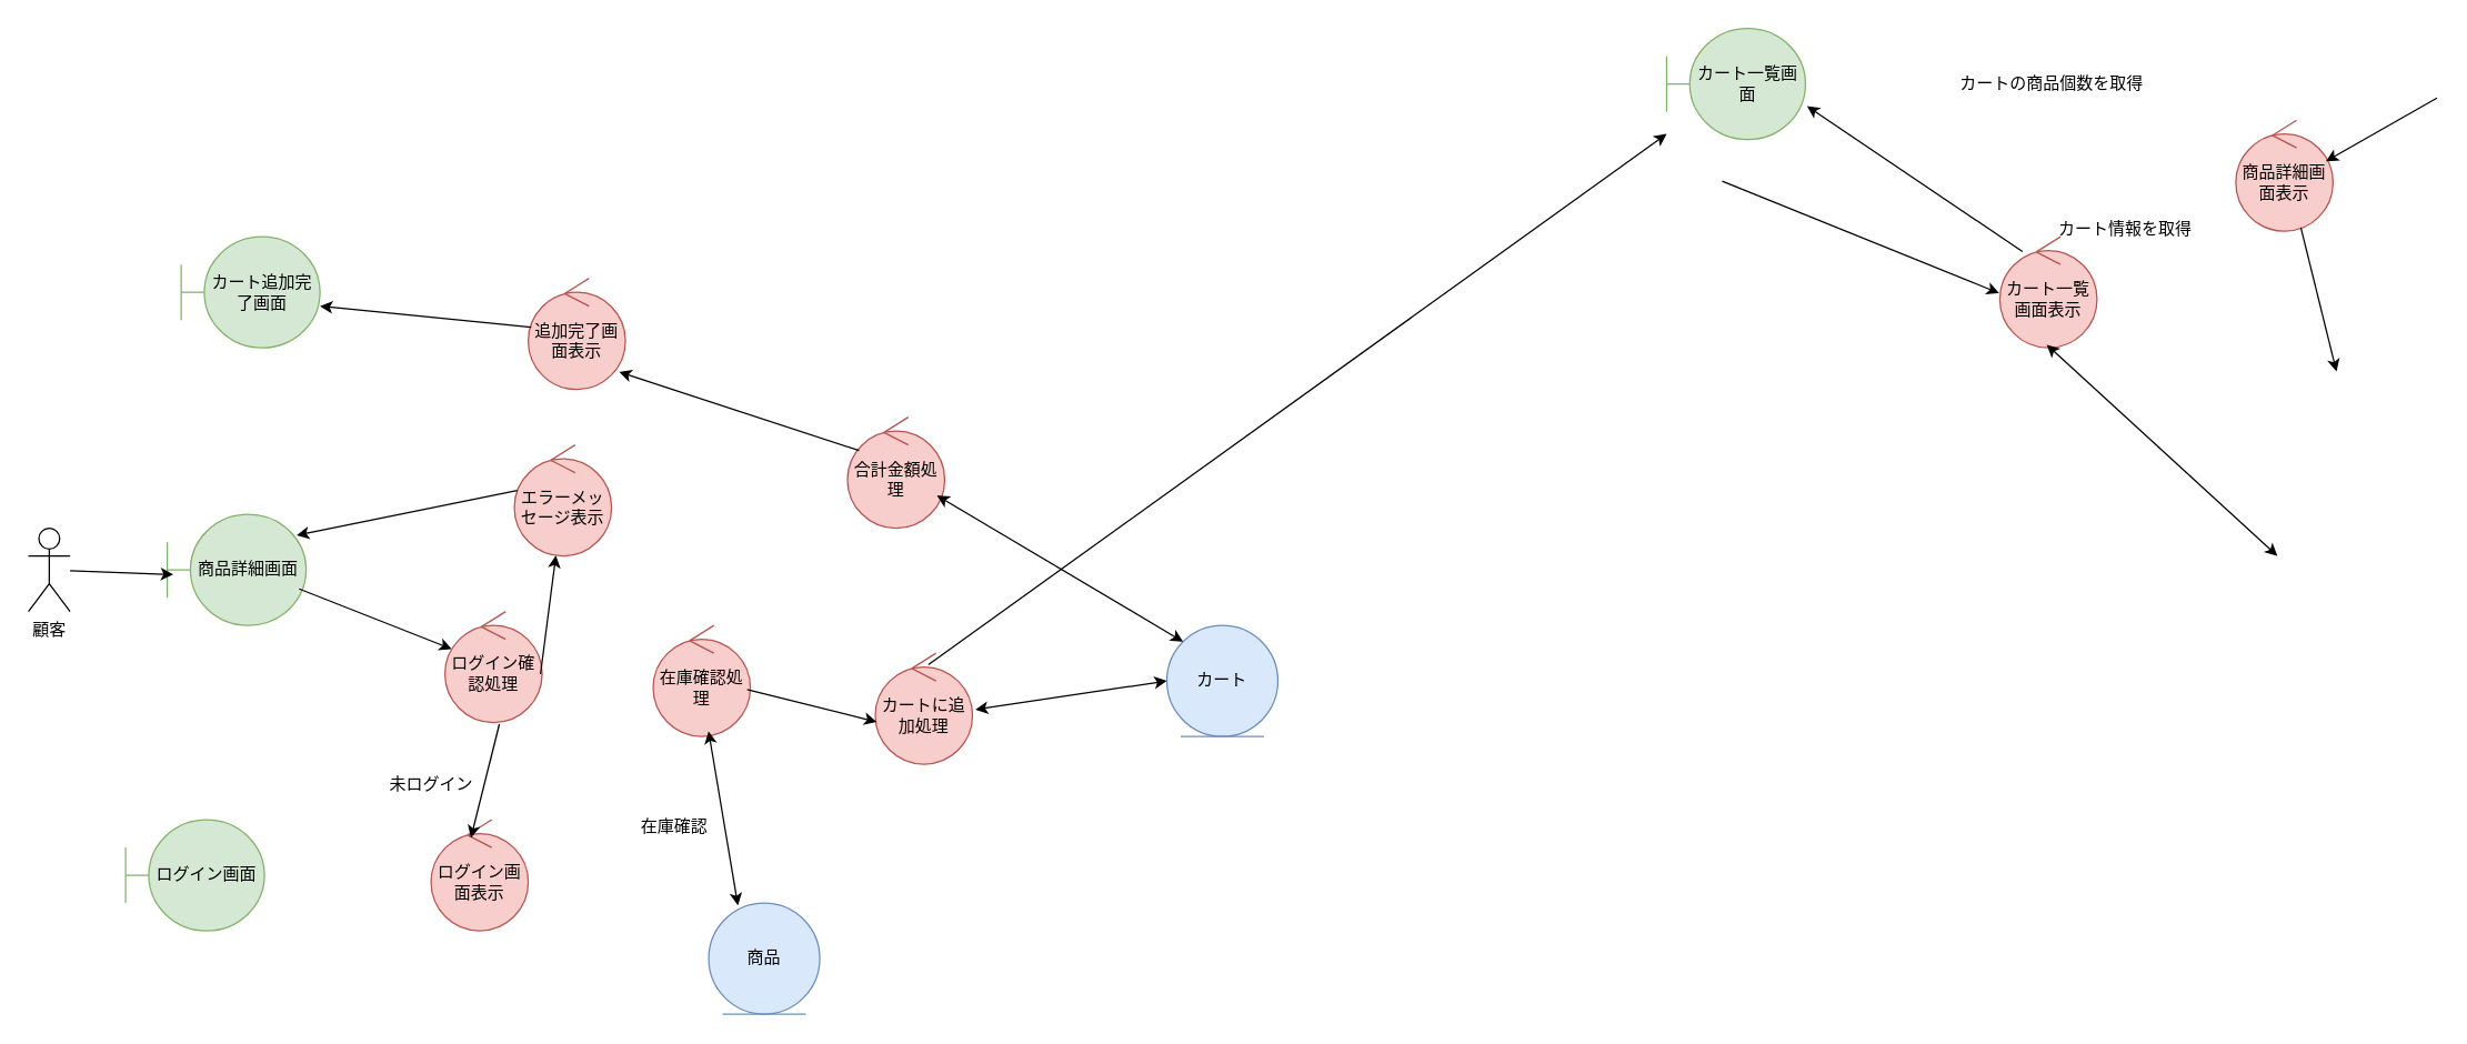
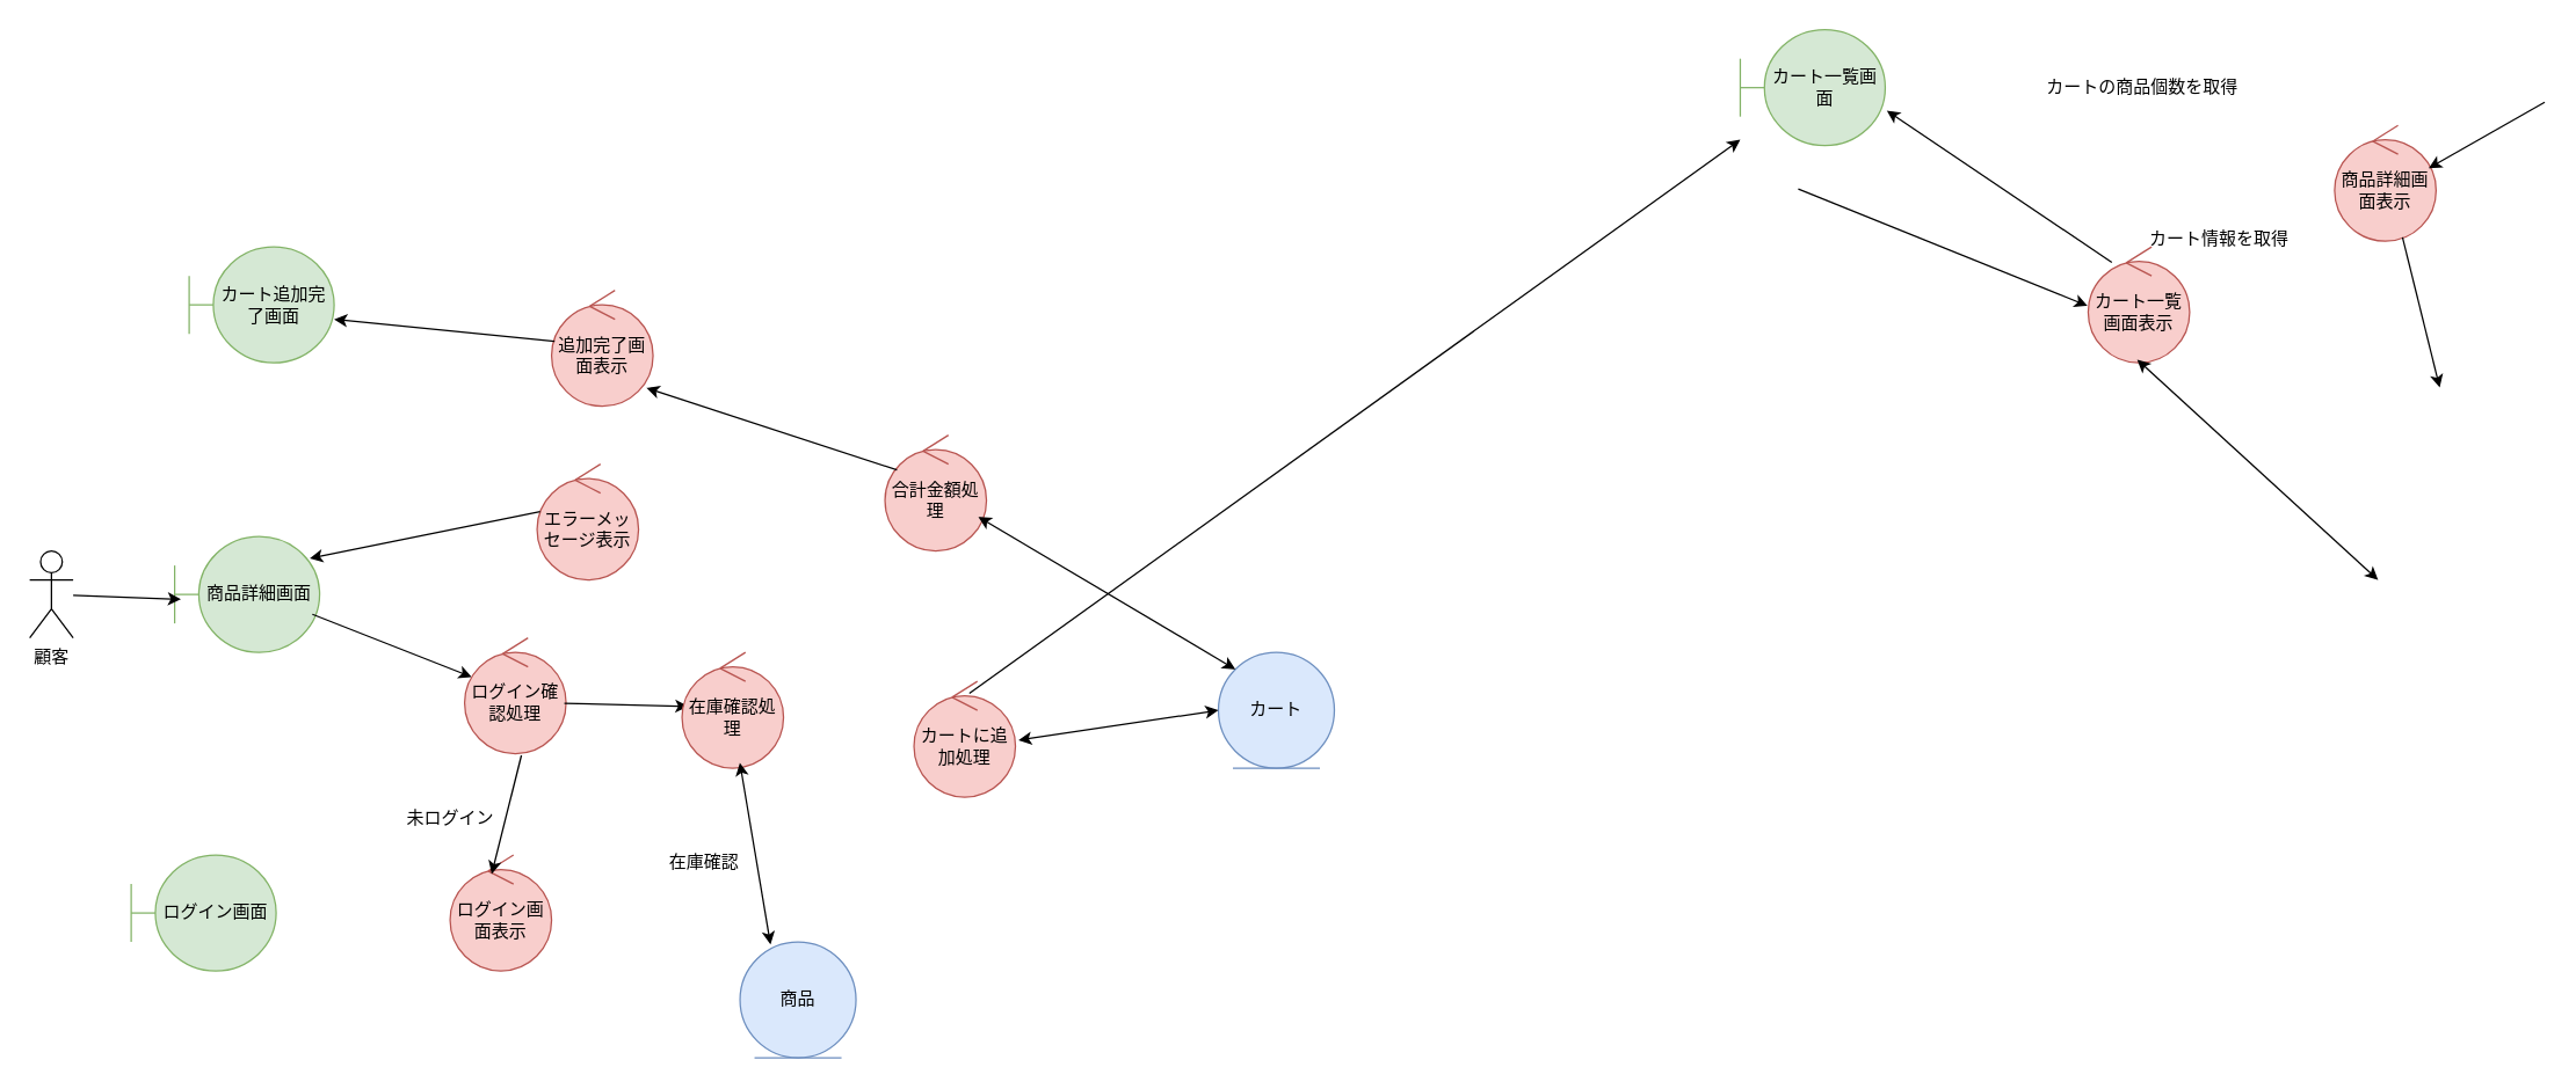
- <mxCell id="14" value="" style="endArrow=classic;html=1;rounded=0;exitX=0.983;exitY=0.564;exitDx=0;exitDy=0;exitPerimeter=0;" edge="1" parent="1" source="12" target="37"><mxGeometry width="50" height="50" relative="1" as="geometry"><mxPoint x="417" y="590" as="sourcePoint" /><mxPoint x="450" y="420" as="targetPoint" /></mxGeometry></mxCell>
+ <mxCell id="14" value="" style="endArrow=classic;html=1;rounded=0;exitX=0.983;exitY=0.564;exitDx=0;exitDy=0;exitPerimeter=0;entryX=0.062;entryY=0.467;entryDx=0;entryDy=0;entryPerimeter=0;" edge="1" parent="1" source="12" target="33"><mxGeometry width="50" height="50" relative="1" as="geometry"><mxPoint x="417" y="590" as="sourcePoint" /><mxPoint x="450" y="420" as="targetPoint" /></mxGeometry></mxCell>
- <mxCell id="34" value="" style="endArrow=classic;html=1;rounded=0;exitX=0.967;exitY=0.578;exitDx=0;exitDy=0;exitPerimeter=0;entryX=0.014;entryY=0.619;entryDx=0;entryDy=0;entryPerimeter=0;" edge="1" parent="1" source="33" target="3"><mxGeometry width="50" height="50" relative="1" as="geometry"><mxPoint x="510" y="600" as="sourcePoint" /><mxPoint x="588" y="623" as="targetPoint" /></mxGeometry></mxCell>
